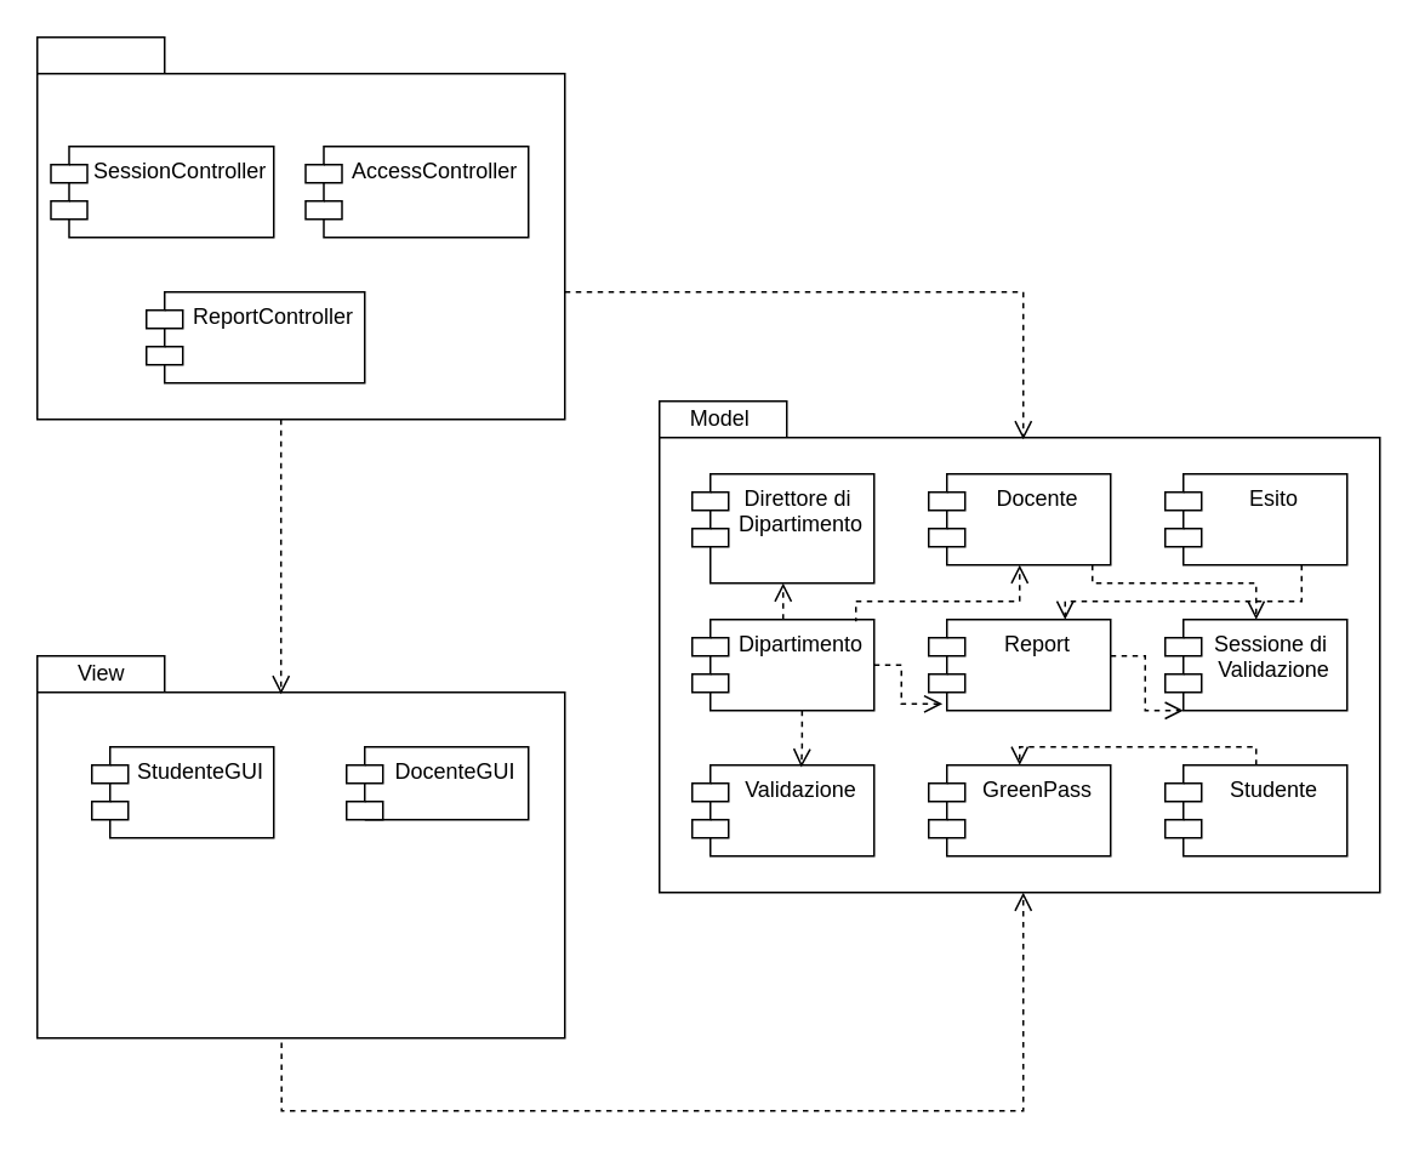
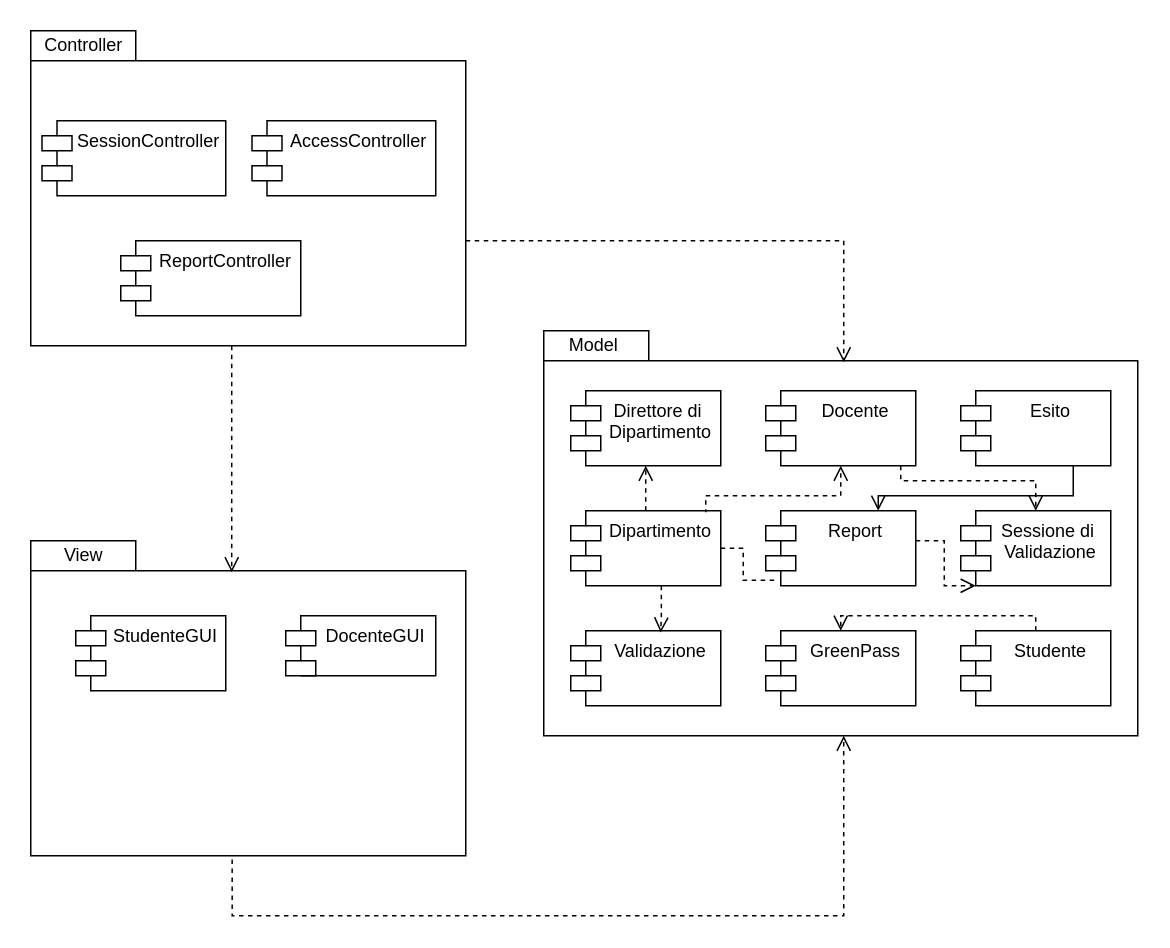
+ <mxCell id="3" value="Controller" style="text;html=1;align=center;verticalAlign=middle;resizable=0;points=[];autosize=1;strokeColor=none;fillColor=none;" parent="1" vertex="1"><mxGeometry x="20" y="20" width="70" height="20" as="geometry" /></mxCell>
- <mxCell id="12" value="Direttore di &#10;Dipartimento" style="shape=module;align=left;spacingLeft=20;align=center;verticalAlign=top;" parent="1" vertex="1"><mxGeometry x="380" y="260" width="100" height="60" as="geometry" /></mxCell>
+ <mxCell id="12" value="Direttore di &#10;Dipartimento" style="shape=module;align=left;spacingLeft=20;align=center;verticalAlign=top;" parent="1" vertex="1"><mxGeometry x="380" y="260" width="100" height="50" as="geometry" /></mxCell>
- <mxCell id="28" value="" style="html=1;verticalAlign=bottom;endArrow=open;dashed=1;endSize=8;rounded=0;edgeStyle=orthogonalEdgeStyle;exitX=0.75;exitY=1;exitDx=0;exitDy=0;entryX=0.75;entryY=0;entryDx=0;entryDy=0;" parent="1" source="14" target="17" edge="1"><mxGeometry relative="1" as="geometry"><mxPoint x="450.4" y="400" as="sourcePoint" /><mxPoint x="450" y="431.15" as="targetPoint" /><Array as="points"><mxPoint x="715" y="330" /><mxPoint x="585" y="330" /></Array></mxGeometry></mxCell>
+ <mxCell id="28" value="" style="html=1;verticalAlign=bottom;endArrow=open;dashed=0;endSize=8;rounded=0;edgeStyle=orthogonalEdgeStyle;exitX=0.75;exitY=1;exitDx=0;exitDy=0;entryX=0.75;entryY=0;entryDx=0;entryDy=0;" parent="1" source="14" target="17" edge="1"><mxGeometry relative="1" as="geometry"><mxPoint x="450.4" y="400" as="sourcePoint" /><mxPoint x="450" y="431.15" as="targetPoint" /><Array as="points"><mxPoint x="715" y="330" /><mxPoint x="585" y="330" /></Array></mxGeometry></mxCell>
- <mxCell id="24" value="" style="html=1;verticalAlign=bottom;endArrow=open;dashed=1;endSize=8;rounded=0;edgeStyle=orthogonalEdgeStyle;exitX=1;exitY=0.5;exitDx=0;exitDy=0;entryX=0.076;entryY=0.927;entryDx=0;entryDy=0;entryPerimeter=0;" parent="1" source="20" target="17" edge="1"><mxGeometry relative="1" as="geometry"><mxPoint x="570" y="390" as="sourcePoint" /><mxPoint x="540" y="510" as="targetPoint" /><Array as="points" /></mxGeometry></mxCell>
+ <mxCell id="24" value="" style="html=1;verticalAlign=bottom;endArrow=none;dashed=1;endSize=8;rounded=0;edgeStyle=orthogonalEdgeStyle;exitX=1;exitY=0.5;exitDx=0;exitDy=0;entryX=0.076;entryY=0.927;entryDx=0;entryDy=0;entryPerimeter=0;" parent="1" source="20" target="17" edge="1"><mxGeometry relative="1" as="geometry"><mxPoint x="570" y="390" as="sourcePoint" /><mxPoint x="540" y="510" as="targetPoint" /><Array as="points" /></mxGeometry></mxCell>
